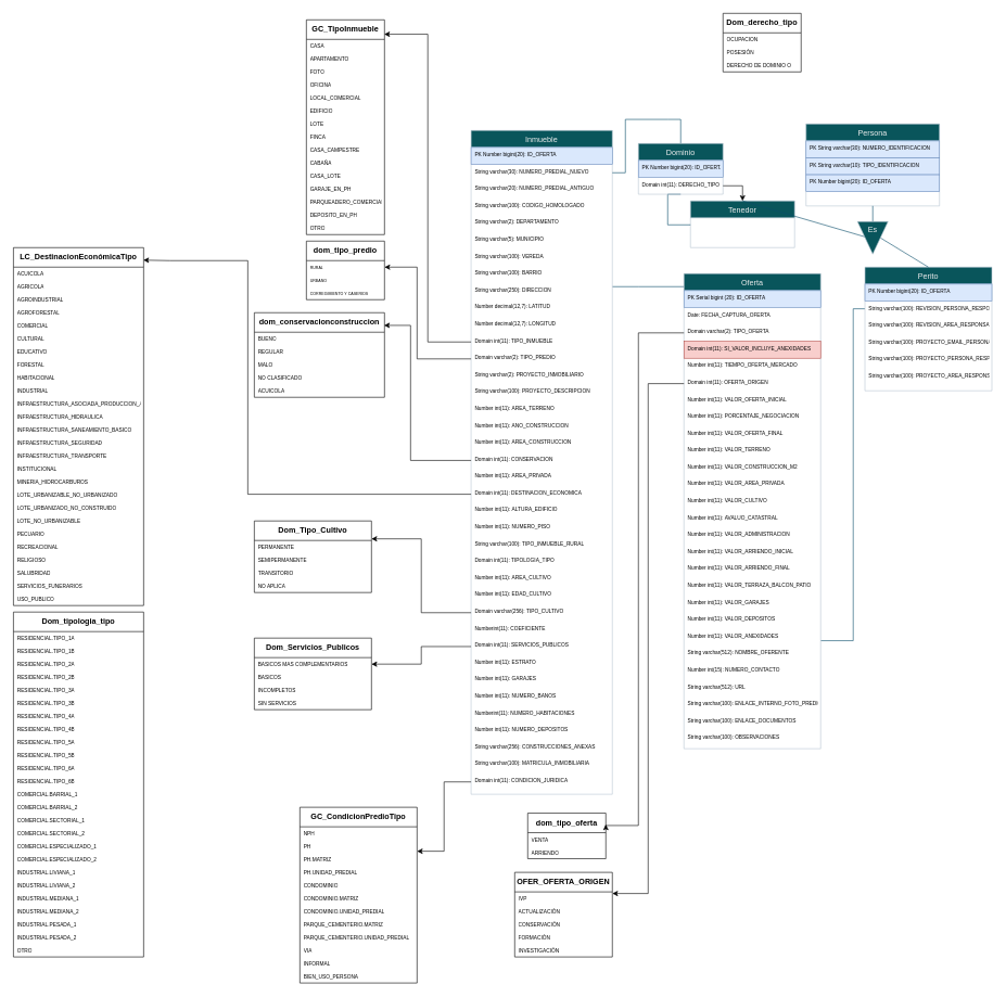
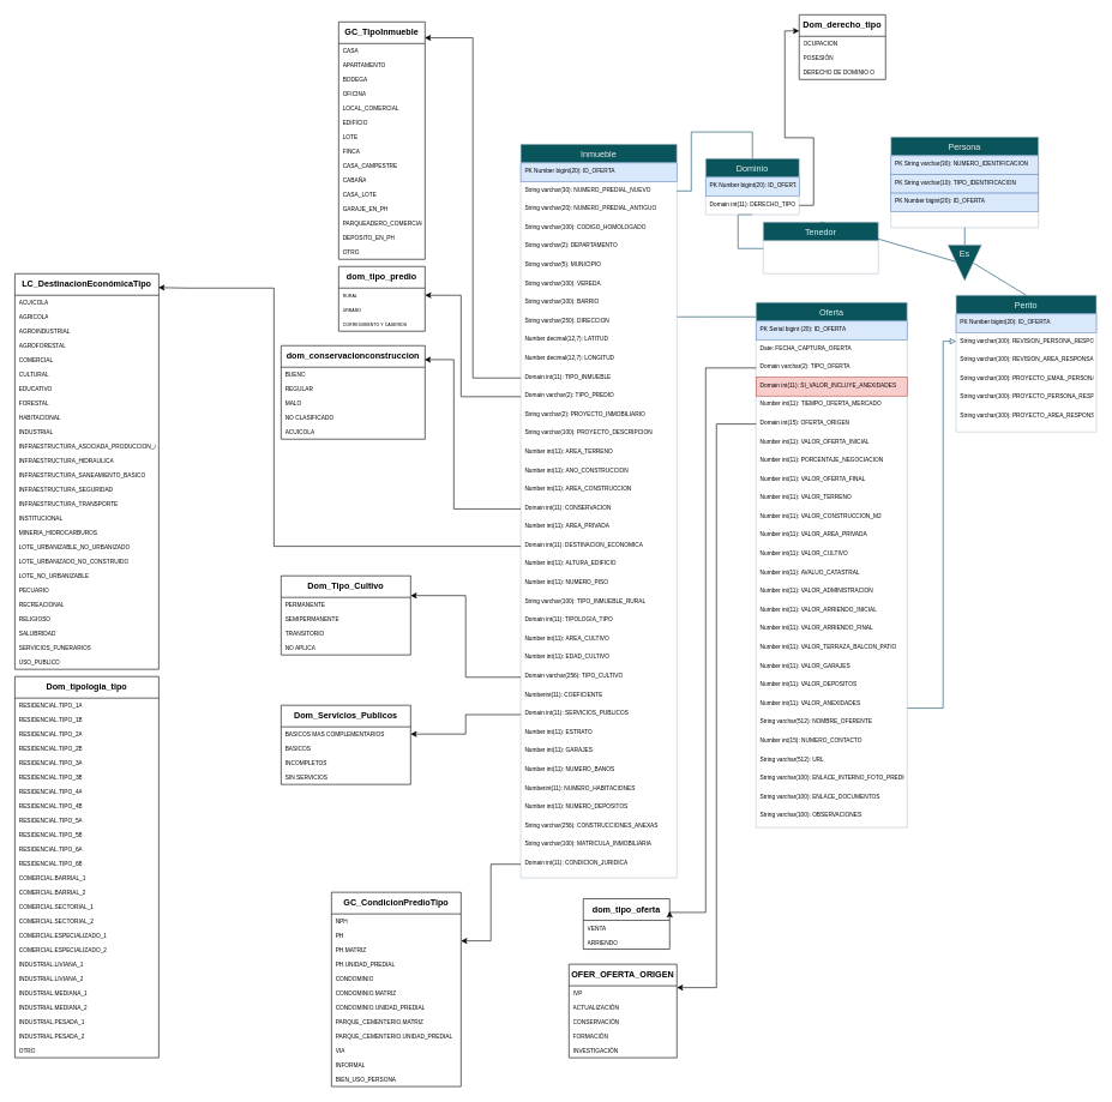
- <mxCell id="117" value="&lt;font style=&quot;font-size: 8px;&quot;&gt;FOTO&lt;/font&gt;" style="text;strokeColor=none;fillColor=none;align=left;verticalAlign=middle;spacingLeft=4;spacingRight=4;overflow=hidden;points=[[0,0.5],[1,0.5]];portConstraint=eastwest;rotatable=0;whiteSpace=wrap;html=1;strokeWidth=0;" vertex="1" parent="114"><mxGeometry y="70" width="120" height="20" as="geometry" /></mxCell>
+ <mxCell id="117" value="&lt;font style=&quot;font-size: 8px;&quot;&gt;BODEGA&lt;/font&gt;" style="text;strokeColor=none;fillColor=none;align=left;verticalAlign=middle;spacingLeft=4;spacingRight=4;overflow=hidden;points=[[0,0.5],[1,0.5]];portConstraint=eastwest;rotatable=0;whiteSpace=wrap;html=1;strokeWidth=0;" vertex="1" parent="114"><mxGeometry y="70" width="120" height="20" as="geometry" /></mxCell>
- <mxCell id="174" style="edgeStyle=orthogonalEdgeStyle;rounded=0;orthogonalLoop=1;jettySize=auto;html=1;" edge="1" parent="1" source="90" target="2"><mxGeometry relative="1" as="geometry" /></mxCell>
+ <mxCell id="174" style="edgeStyle=orthogonalEdgeStyle;rounded=0;orthogonalLoop=1;jettySize=auto;html=1;entryX=0;entryY=0.25;entryDx=0;entryDy=0;" edge="1" parent="1" source="90" target="170"><mxGeometry relative="1" as="geometry" /></mxCell>
- <mxCell id="3" style="edgeStyle=orthogonalEdgeStyle;rounded=0;orthogonalLoop=1;jettySize=auto;html=1;strokeColor=#0B4D6A;fontColor=default;endArrow=none;endFill=0;labelBackgroundColor=none;" parent="1" source="59" target="4" edge="1"><mxGeometry relative="1" as="geometry"><mxPoint x="1430" y="610" as="targetPoint" /><mxPoint x="1290" y="590" as="sourcePoint" /><Array as="points"><mxPoint x="1310" y="984" /><mxPoint x="1310" y="474" /></Array></mxGeometry></mxCell>
+ <mxCell id="3" style="edgeStyle=orthogonalEdgeStyle;rounded=0;orthogonalLoop=1;jettySize=auto;html=1;strokeColor=#0B4D6A;fontColor=default;endArrow=block;endFill=0;labelBackgroundColor=none;" parent="1" source="59" target="4" edge="1"><mxGeometry relative="1" as="geometry"><mxPoint x="1430" y="610" as="targetPoint" /><mxPoint x="1290" y="590" as="sourcePoint" /><Array as="points"><mxPoint x="1310" y="984" /><mxPoint x="1310" y="474" /></Array></mxGeometry></mxCell>
- <mxCell id="65" value="Domain int(11): OFERTA_ORIGEN" style="text;align=left;verticalAlign=top;spacingLeft=4;spacingRight=4;overflow=hidden;rotatable=0;points=[[0,0.5],[1,0.5]];portConstraint=eastwest;labelBackgroundColor=none;fontColor=#000000;fontSize=8;" parent="59" vertex="1"><mxGeometry y="156" width="210" height="26" as="geometry" /></mxCell>
+ <mxCell id="65" value="Domain int(15): OFERTA_ORIGEN" style="text;align=left;verticalAlign=top;spacingLeft=4;spacingRight=4;overflow=hidden;rotatable=0;points=[[0,0.5],[1,0.5]];portConstraint=eastwest;labelBackgroundColor=none;fontColor=#000000;fontSize=8;" parent="59" vertex="1"><mxGeometry y="156" width="210" height="26" as="geometry" /></mxCell>
